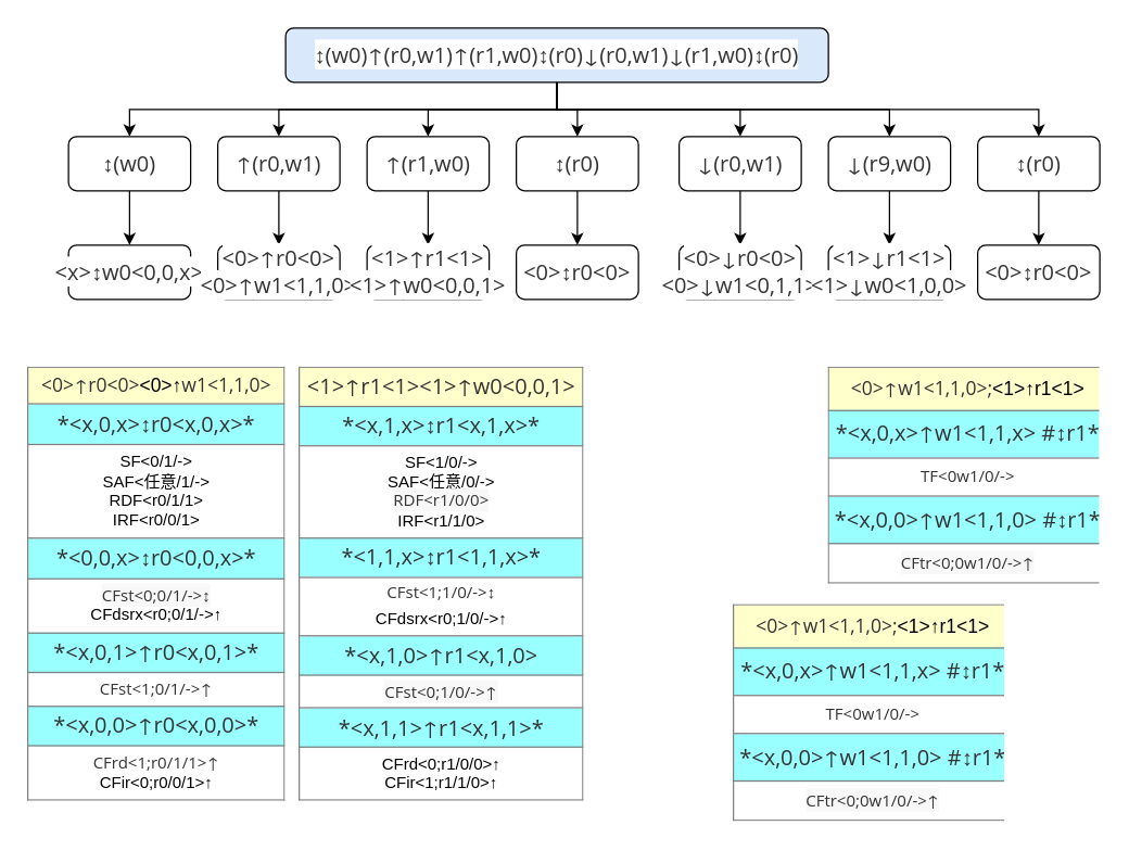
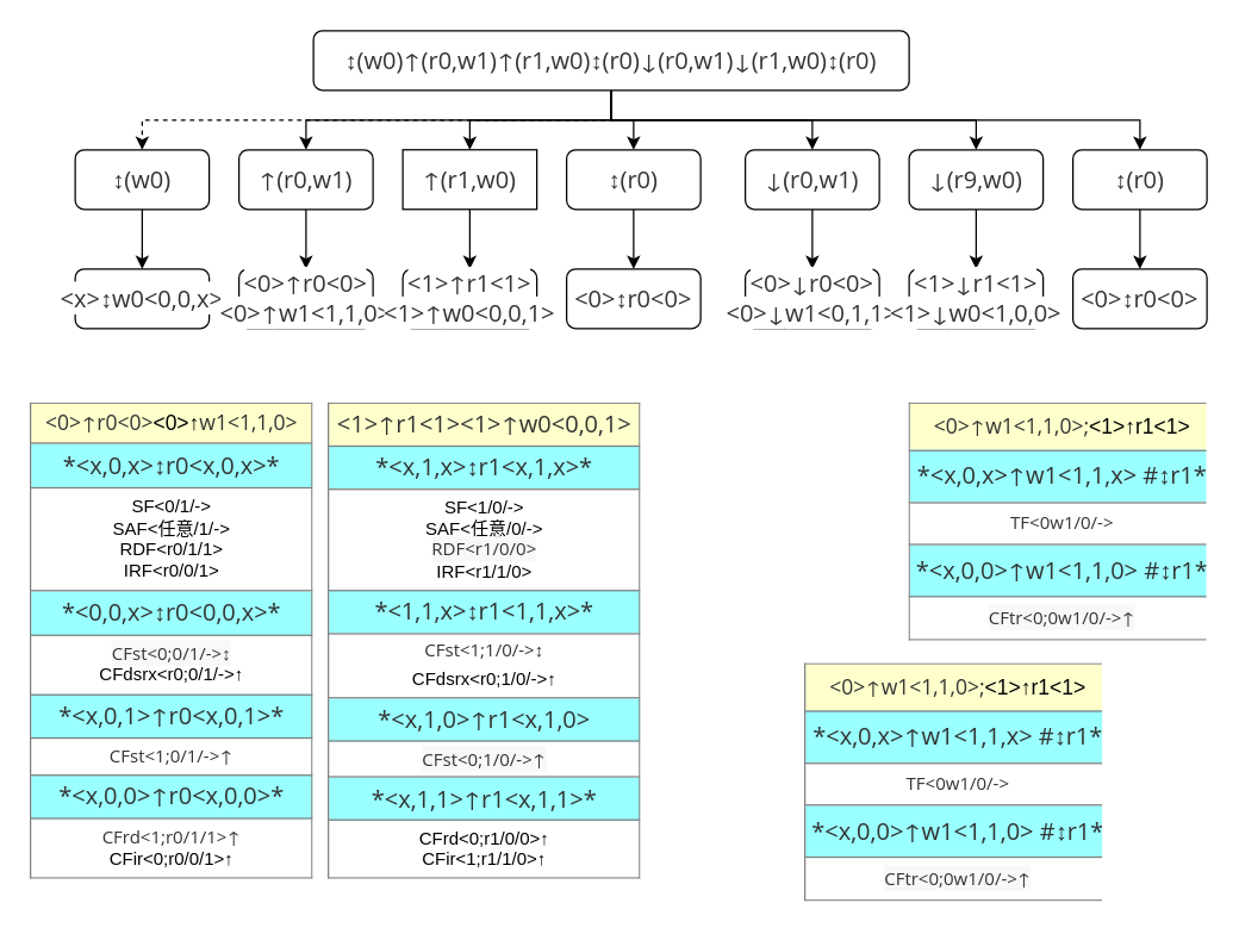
- <mxCell id="9" value="&lt;span style=&quot;color: rgb(51, 51, 51); font-family: &amp;quot;Open Sans&amp;quot;, &amp;quot;Clear Sans&amp;quot;, &amp;quot;Helvetica Neue&amp;quot;, Helvetica, Arial, sans-serif; font-size: 16px; orphans: 4; text-align: left; background-color: rgb(255, 255, 255);&quot;&gt;↕(w0)↑(r0,w1)↑(r1,w0)↕(r0)↓(r0,w1)↓(r1,w0)↕(r0)&lt;/span&gt;" style="rounded=1;whiteSpace=wrap;html=1;fillColor=#dae8fc;" vertex="1" parent="1"><mxGeometry x="210" y="20" width="400" height="40" as="geometry" /></mxCell>
+ <mxCell id="9" value="&lt;span style=&quot;color: rgb(51, 51, 51); font-family: &amp;quot;Open Sans&amp;quot;, &amp;quot;Clear Sans&amp;quot;, &amp;quot;Helvetica Neue&amp;quot;, Helvetica, Arial, sans-serif; font-size: 16px; orphans: 4; text-align: left; background-color: rgb(255, 255, 255);&quot;&gt;↕(w0)↑(r0,w1)↑(r1,w0)↕(r0)↓(r0,w1)↓(r1,w0)↕(r0)&lt;/span&gt;" style="rounded=1;whiteSpace=wrap;html=1;" vertex="1" parent="1"><mxGeometry x="210" y="20" width="400" height="40" as="geometry" /></mxCell>
- <mxCell id="2" style="edgeStyle=orthogonalEdgeStyle;rounded=0;orthogonalLoop=1;jettySize=auto;html=1;exitX=0.5;exitY=1;exitDx=0;exitDy=0;entryX=0.5;entryY=0;entryDx=0;entryDy=0;" edge="1" parent="1" source="9" target="23"><mxGeometry relative="1" as="geometry"><Array as="points"><mxPoint x="410" y="80" /><mxPoint x="95" y="80" /></Array></mxGeometry></mxCell>
+ <mxCell id="2" style="edgeStyle=orthogonalEdgeStyle;rounded=0;orthogonalLoop=1;jettySize=auto;html=1;exitX=0.5;exitY=1;exitDx=0;exitDy=0;entryX=0.5;entryY=0;entryDx=0;entryDy=0;dashed=1;" edge="1" parent="1" source="9" target="23"><mxGeometry relative="1" as="geometry"><Array as="points"><mxPoint x="410" y="80" /><mxPoint x="95" y="80" /></Array></mxGeometry></mxCell>
- <mxCell id="19" value="&lt;span style=&quot;color: rgb(51, 51, 51); font-family: &amp;quot;Open Sans&amp;quot;, &amp;quot;Clear Sans&amp;quot;, &amp;quot;Helvetica Neue&amp;quot;, Helvetica, Arial, sans-serif; font-size: 16px; orphans: 4; text-align: left; background-color: rgb(255, 255, 255);&quot;&gt;↑(r1,w0)&lt;/span&gt;" style="rounded=1;whiteSpace=wrap;html=1;" vertex="1" parent="1"><mxGeometry x="270" y="100" width="90" height="40" as="geometry" /></mxCell>
+ <mxCell id="19" value="&lt;span style=&quot;color: rgb(51, 51, 51); font-family: &amp;quot;Open Sans&amp;quot;, &amp;quot;Clear Sans&amp;quot;, &amp;quot;Helvetica Neue&amp;quot;, Helvetica, Arial, sans-serif; font-size: 16px; orphans: 4; text-align: left; background-color: rgb(255, 255, 255);&quot;&gt;↑(r1,w0)&lt;/span&gt;" style="whiteSpace=wrap;html=1;rounded=0;" vertex="1" parent="1"><mxGeometry x="270" y="100" width="90" height="40" as="geometry" /></mxCell>
